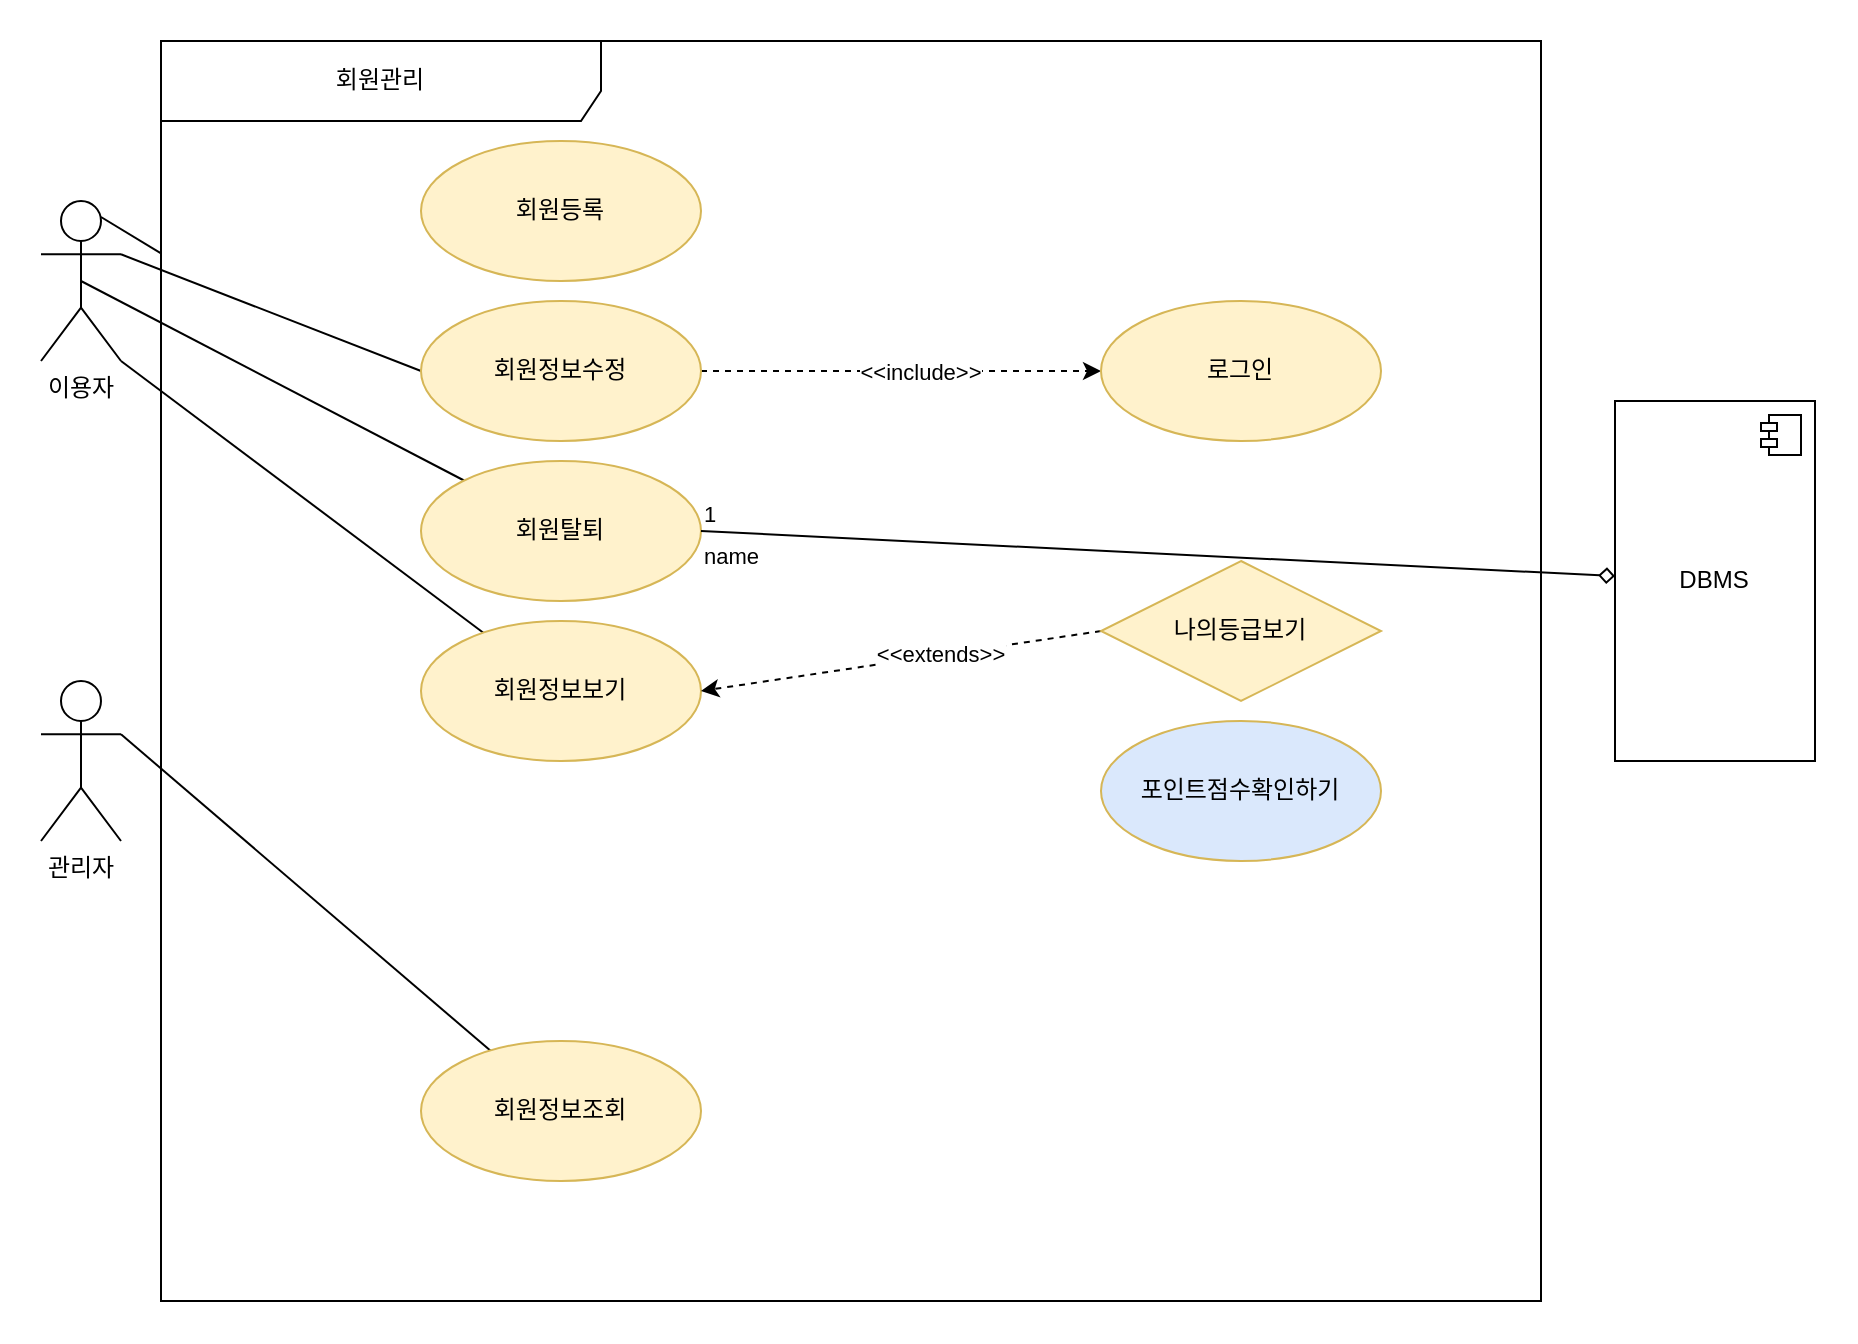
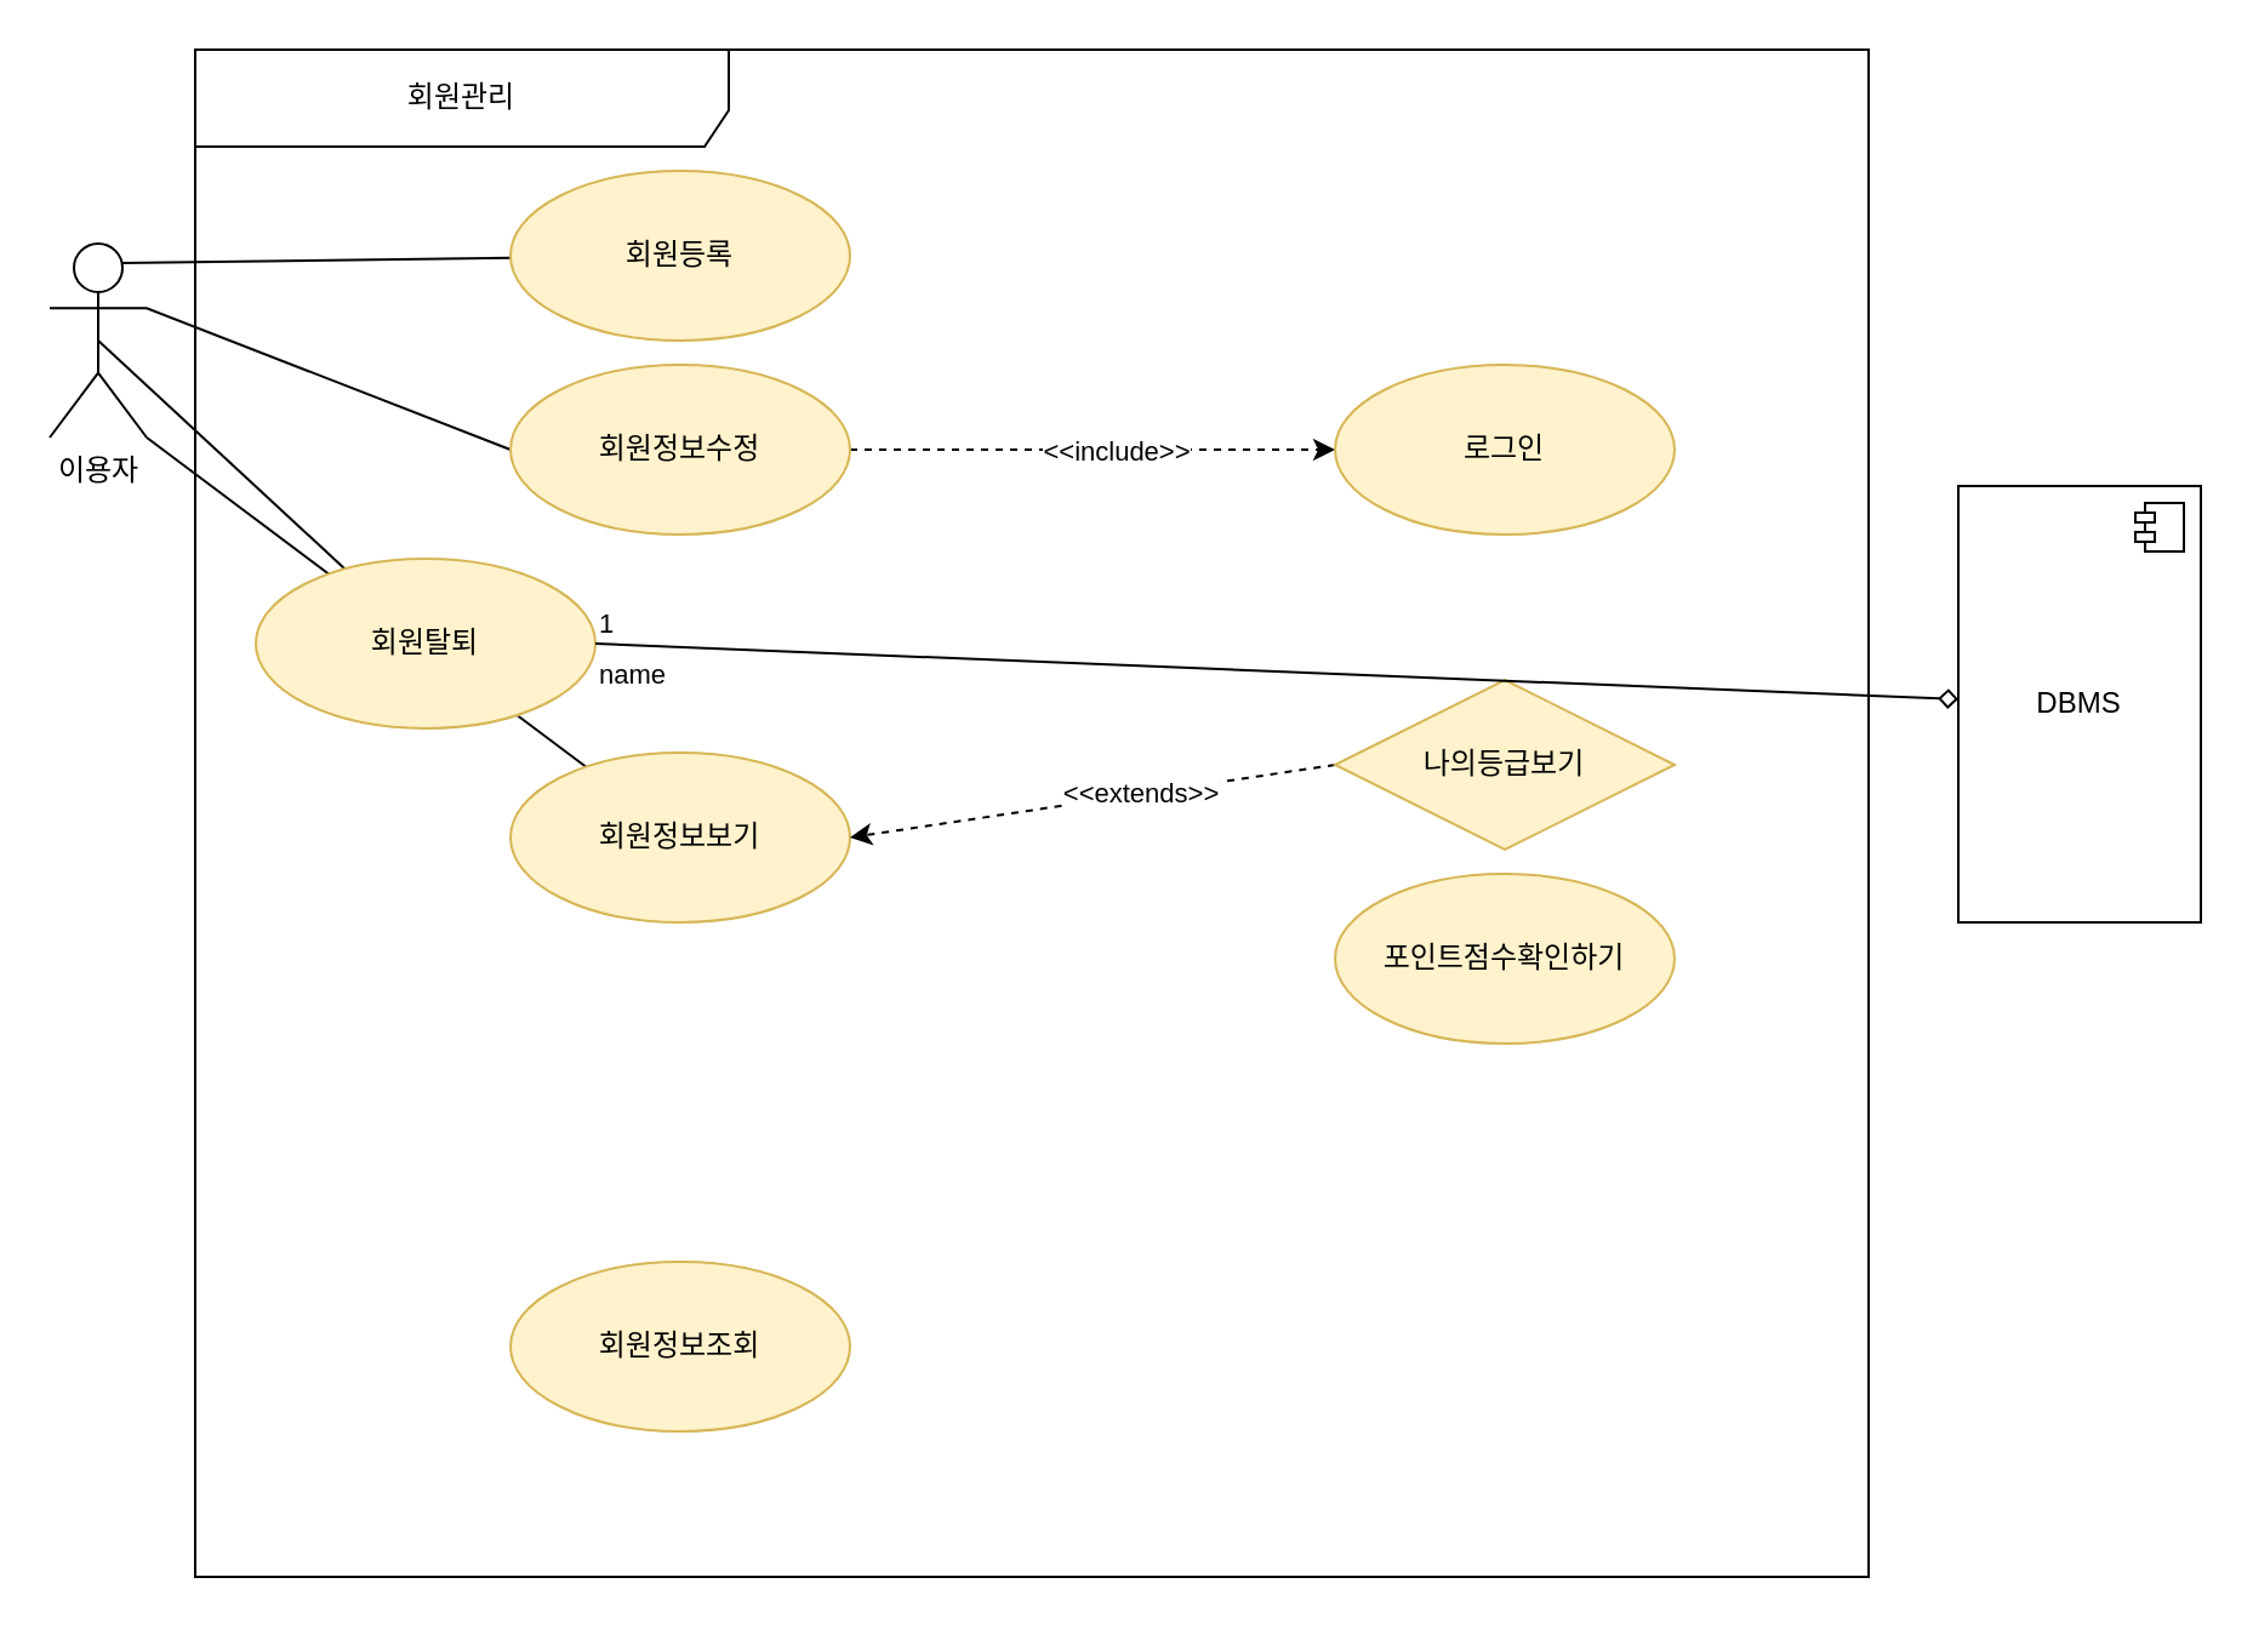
- <mxCell id="5" style="rounded=0;orthogonalLoop=1;jettySize=auto;html=1;exitX=0.75;exitY=0.1;exitDx=0;exitDy=0;exitPerimeter=0;endArrow=none;endFill=0;" parent="1" source="6" target="7" edge="1"><mxGeometry relative="1" as="geometry" /></mxCell>
+ <mxCell id="5" style="rounded=0;orthogonalLoop=1;jettySize=auto;html=1;exitX=0.75;exitY=0.1;exitDx=0;exitDy=0;exitPerimeter=0;endArrow=none;endFill=0;" parent="1" source="6" target="10" edge="1"><mxGeometry relative="1" as="geometry" /></mxCell>
- <mxCell id="14" value="회원탈퇴" style="ellipse;whiteSpace=wrap;html=1;fillColor=#fff2cc;strokeColor=#d6b656;" parent="1" vertex="1"><mxGeometry x="210" y="230" width="140" height="70" as="geometry" /></mxCell>
+ <mxCell id="14" value="회원탈퇴" style="ellipse;whiteSpace=wrap;html=1;fillColor=#fff2cc;strokeColor=#d6b656;" parent="1" vertex="1"><mxGeometry x="105" y="230" width="140" height="70" as="geometry" /></mxCell>
- <mxCell id="9" value="관리자&lt;br&gt;" style="shape=umlActor;verticalLabelPosition=bottom;verticalAlign=top;html=1;outlineConnect=0;" parent="1" vertex="1"><mxGeometry x="20" y="340" width="40" height="80" as="geometry" /></mxCell>
- <mxCell id="21" value="포인트점수확인하기" style="ellipse;whiteSpace=wrap;html=1;fillColor=#dae8fc;strokeColor=#d6b656;" parent="1" vertex="1"><mxGeometry x="550" y="360" width="140" height="70" as="geometry" /></mxCell>
+ <mxCell id="21" value="포인트점수확인하기" style="ellipse;whiteSpace=wrap;html=1;fillColor=#fff2cc;strokeColor=#d6b656;" parent="1" vertex="1"><mxGeometry x="550" y="360" width="140" height="70" as="geometry" /></mxCell>
- <mxCell id="8" style="rounded=0;orthogonalLoop=1;jettySize=auto;html=1;exitX=1;exitY=0.333;exitDx=0;exitDy=0;exitPerimeter=0;endArrow=none;endFill=0;" parent="1" source="9" target="16" edge="1"><mxGeometry relative="1" as="geometry" /></mxCell>
